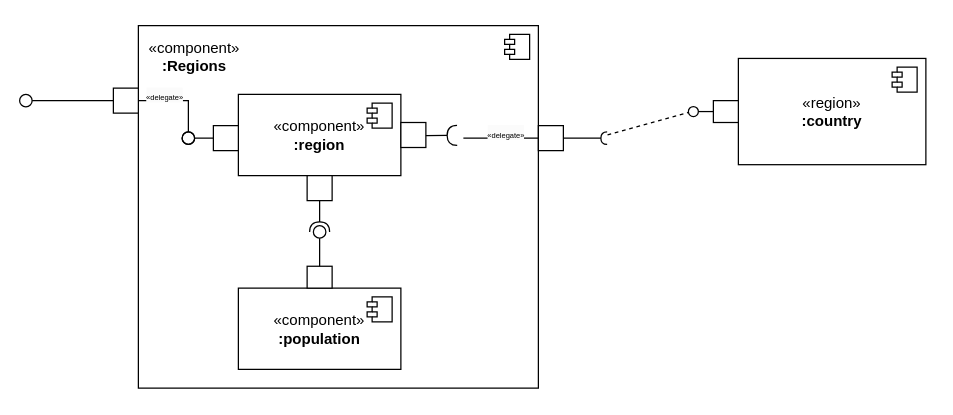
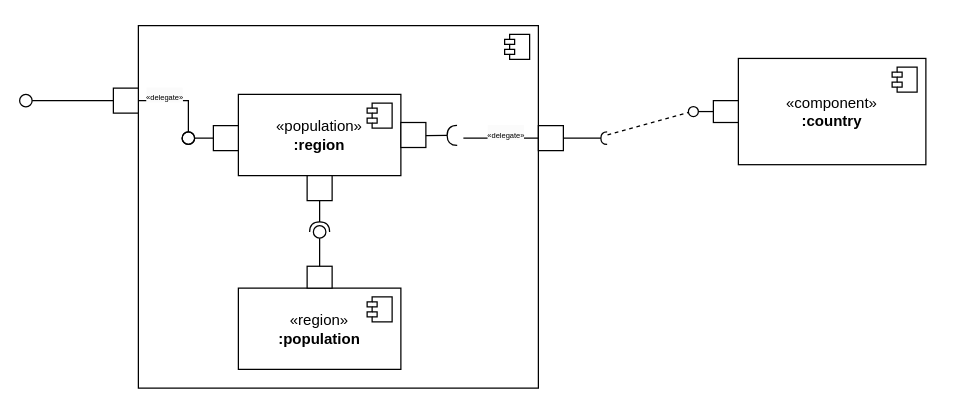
- <mxCell id="33" value="«component»&lt;br&gt;&lt;b&gt;:Regions&lt;/b&gt;" style="text;html=1;align=center;verticalAlign=middle;whiteSpace=wrap;rounded=0;" parent="1" vertex="1"><mxGeometry x="125" y="30" width="60" height="30" as="geometry" /></mxCell>
- <mxCell id="4" value="«region»&lt;br&gt;&lt;b&gt;:country&lt;/b&gt;" style="html=1;dropTarget=0;whiteSpace=wrap;" parent="1" vertex="1"><mxGeometry x="590" y="46.25" width="150" height="85" as="geometry" /></mxCell>
+ <mxCell id="4" value="«component»&lt;br&gt;&lt;b&gt;:country&lt;/b&gt;" style="html=1;dropTarget=0;whiteSpace=wrap;" parent="1" vertex="1"><mxGeometry x="590" y="46.25" width="150" height="85" as="geometry" /></mxCell>
- <mxCell id="15" value="«component»&lt;br&gt;&lt;b&gt;:region&lt;/b&gt;" style="html=1;dropTarget=0;whiteSpace=wrap;" parent="1" vertex="1"><mxGeometry x="190" y="75" width="130" height="65" as="geometry" /></mxCell>
+ <mxCell id="15" value="«population»&lt;br&gt;&lt;b&gt;:region&lt;/b&gt;" style="html=1;dropTarget=0;whiteSpace=wrap;" parent="1" vertex="1"><mxGeometry x="190" y="75" width="130" height="65" as="geometry" /></mxCell>
- <mxCell id="13" value="«component»&lt;br&gt;&lt;b&gt;:population&lt;/b&gt;" style="html=1;dropTarget=0;whiteSpace=wrap;" parent="1" vertex="1"><mxGeometry x="190" y="230" width="130" height="65" as="geometry" /></mxCell>
+ <mxCell id="13" value="«region»&lt;br&gt;&lt;b&gt;:population&lt;/b&gt;" style="html=1;dropTarget=0;whiteSpace=wrap;" parent="1" vertex="1"><mxGeometry x="190" y="230" width="130" height="65" as="geometry" /></mxCell>
